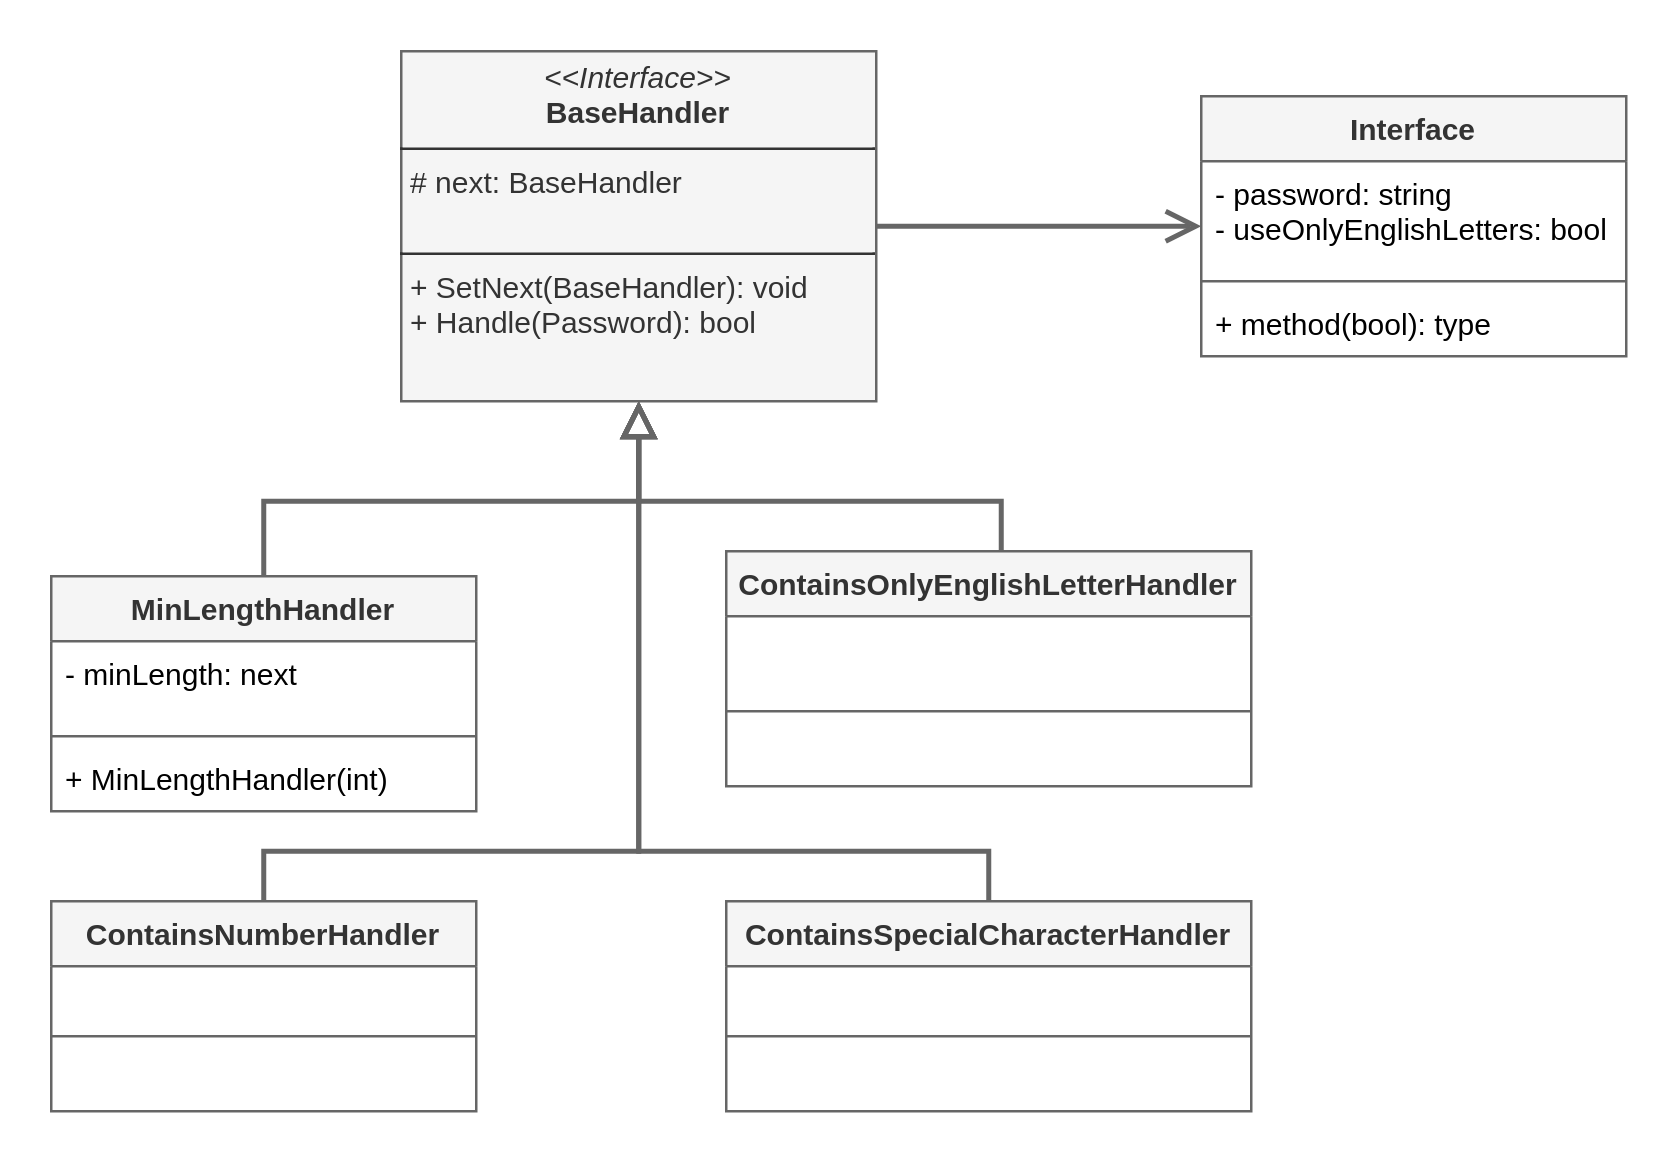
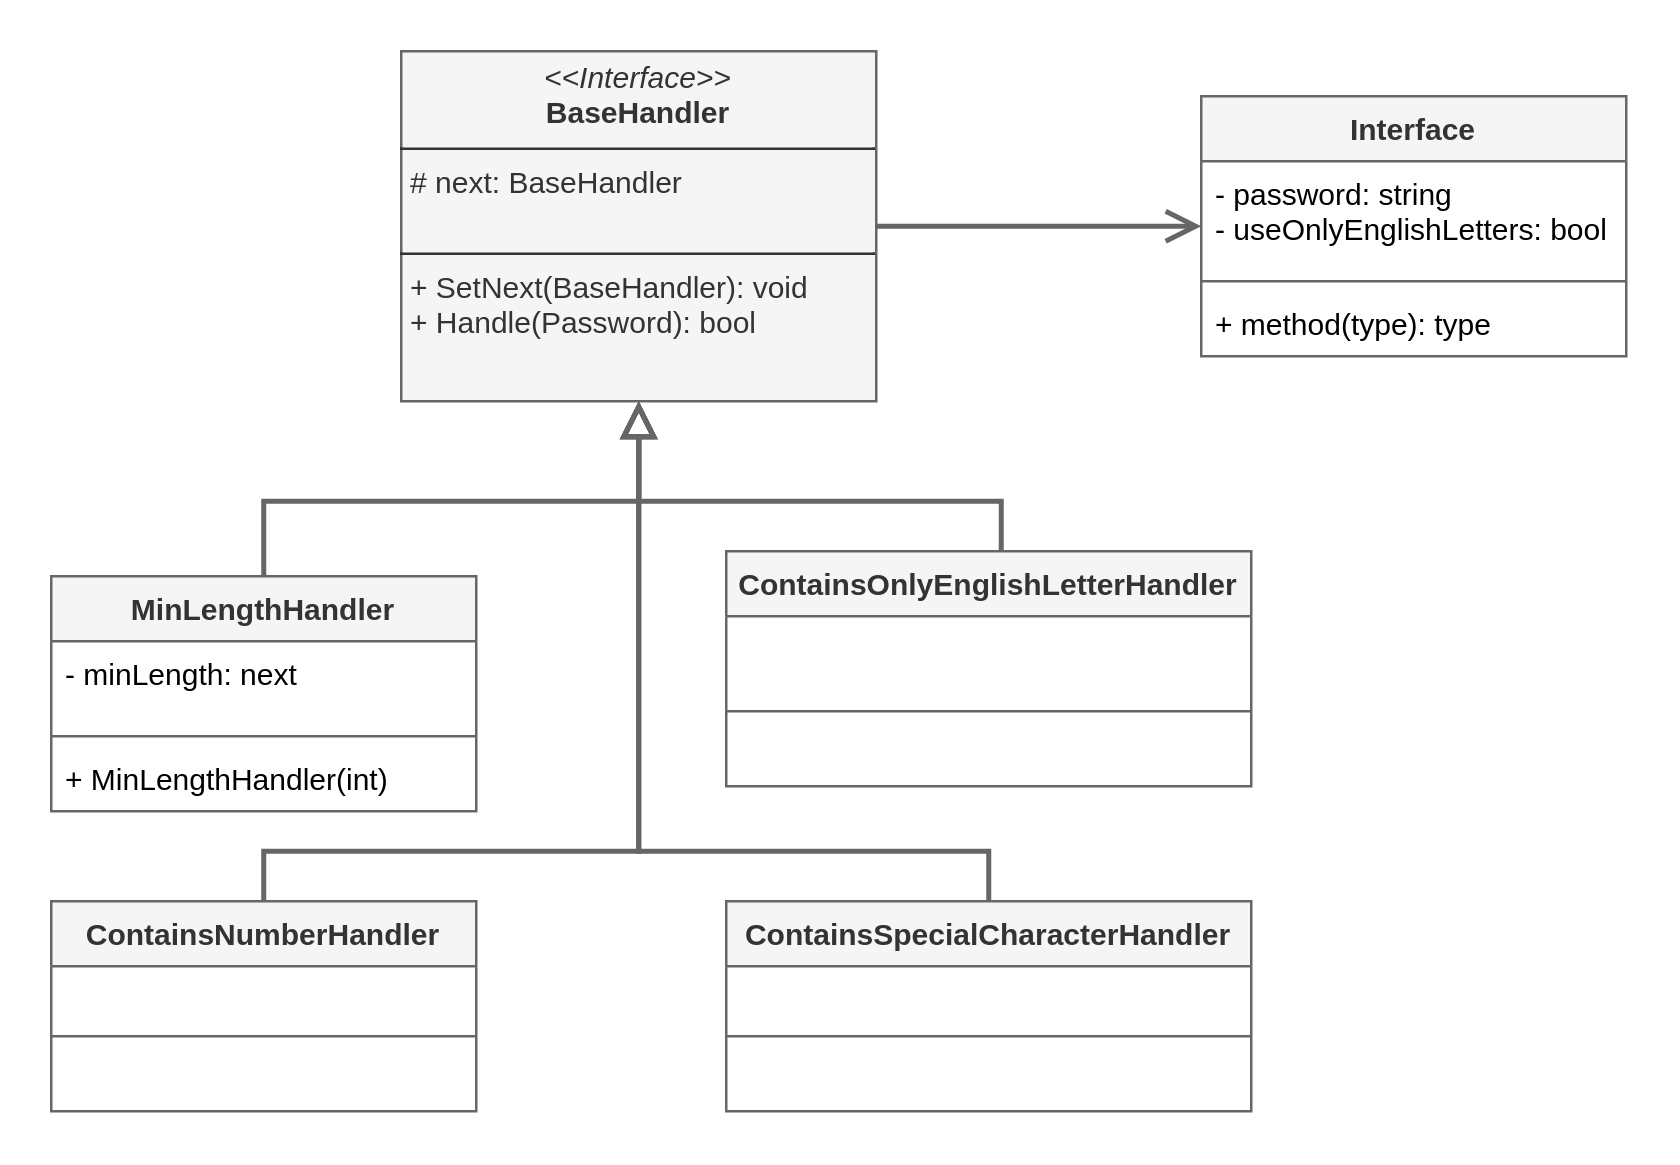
- <mxCell id="7" value="+ method(bool): type" style="text;strokeColor=none;fillColor=none;align=left;verticalAlign=top;spacingLeft=4;spacingRight=4;overflow=hidden;rotatable=0;points=[[0,0.5],[1,0.5]];portConstraint=eastwest;whiteSpace=wrap;html=1;" vertex="1" parent="4"><mxGeometry y="78" width="170" height="26" as="geometry" /></mxCell>
+ <mxCell id="7" value="+ method(type): type" style="text;strokeColor=none;fillColor=none;align=left;verticalAlign=top;spacingLeft=4;spacingRight=4;overflow=hidden;rotatable=0;points=[[0,0.5],[1,0.5]];portConstraint=eastwest;whiteSpace=wrap;html=1;" vertex="1" parent="4"><mxGeometry y="78" width="170" height="26" as="geometry" /></mxCell>
